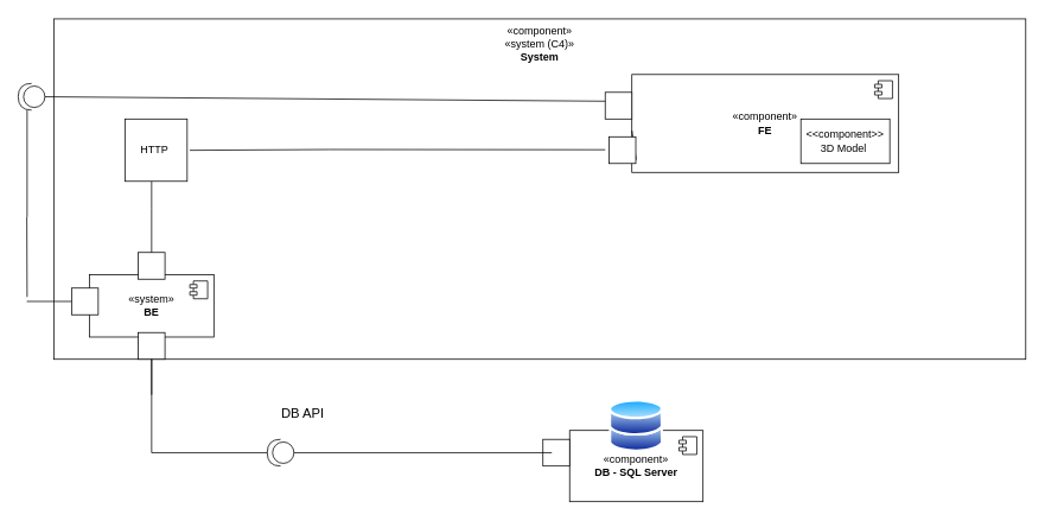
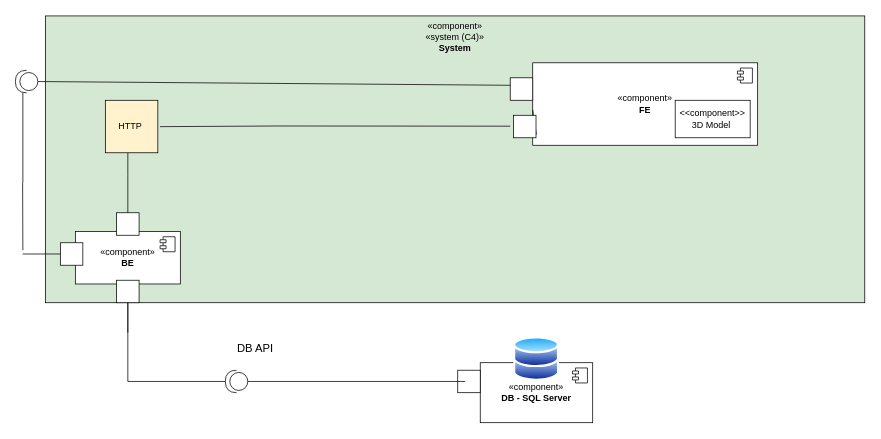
- <mxCell id="22" value="HTTP&amp;nbsp;" style="whiteSpace=wrap;html=1;aspect=fixed;" vertex="1" parent="1"><mxGeometry x="140" y="133" width="70" height="70" as="geometry" /></mxCell>
+ <mxCell id="22" value="HTTP&amp;nbsp;" style="whiteSpace=wrap;html=1;aspect=fixed;fillColor=#fff2cc;" vertex="1" parent="1"><mxGeometry x="140" y="133" width="70" height="70" as="geometry" /></mxCell>
- <mxCell id="2" value="«component»&lt;div&gt;«system (C4)»&lt;/div&gt;&lt;div&gt;&lt;b&gt;System&lt;/b&gt;&lt;/div&gt;" style="html=1;dropTarget=0;whiteSpace=wrap;aspect=fixed;container=1;align=center;horizontal=1;verticalAlign=top;" parent="1" vertex="1"><mxGeometry x="60" y="20.5" width="1092.86" height="382.5" as="geometry" /></mxCell>
+ <mxCell id="2" value="«component»&lt;div&gt;«system (C4)»&lt;/div&gt;&lt;div&gt;&lt;b&gt;System&lt;/b&gt;&lt;/div&gt;" style="html=1;dropTarget=0;whiteSpace=wrap;aspect=fixed;container=1;align=center;horizontal=1;verticalAlign=top;fillColor=#d5e8d4;" parent="1" vertex="1"><mxGeometry x="60" y="20.5" width="1092.86" height="382.5" as="geometry" /></mxCell>
- <mxCell id="4" value="«system»&lt;div&gt;&lt;b&gt;BE&lt;/b&gt;&lt;/div&gt;" style="html=1;dropTarget=0;whiteSpace=wrap;" parent="1" vertex="1"><mxGeometry x="100" y="308" width="140" height="70" as="geometry" /></mxCell>
+ <mxCell id="4" value="«component»&lt;div&gt;&lt;b&gt;BE&lt;/b&gt;&lt;/div&gt;" style="html=1;dropTarget=0;whiteSpace=wrap;" parent="1" vertex="1"><mxGeometry x="100" y="308" width="140" height="70" as="geometry" /></mxCell>
